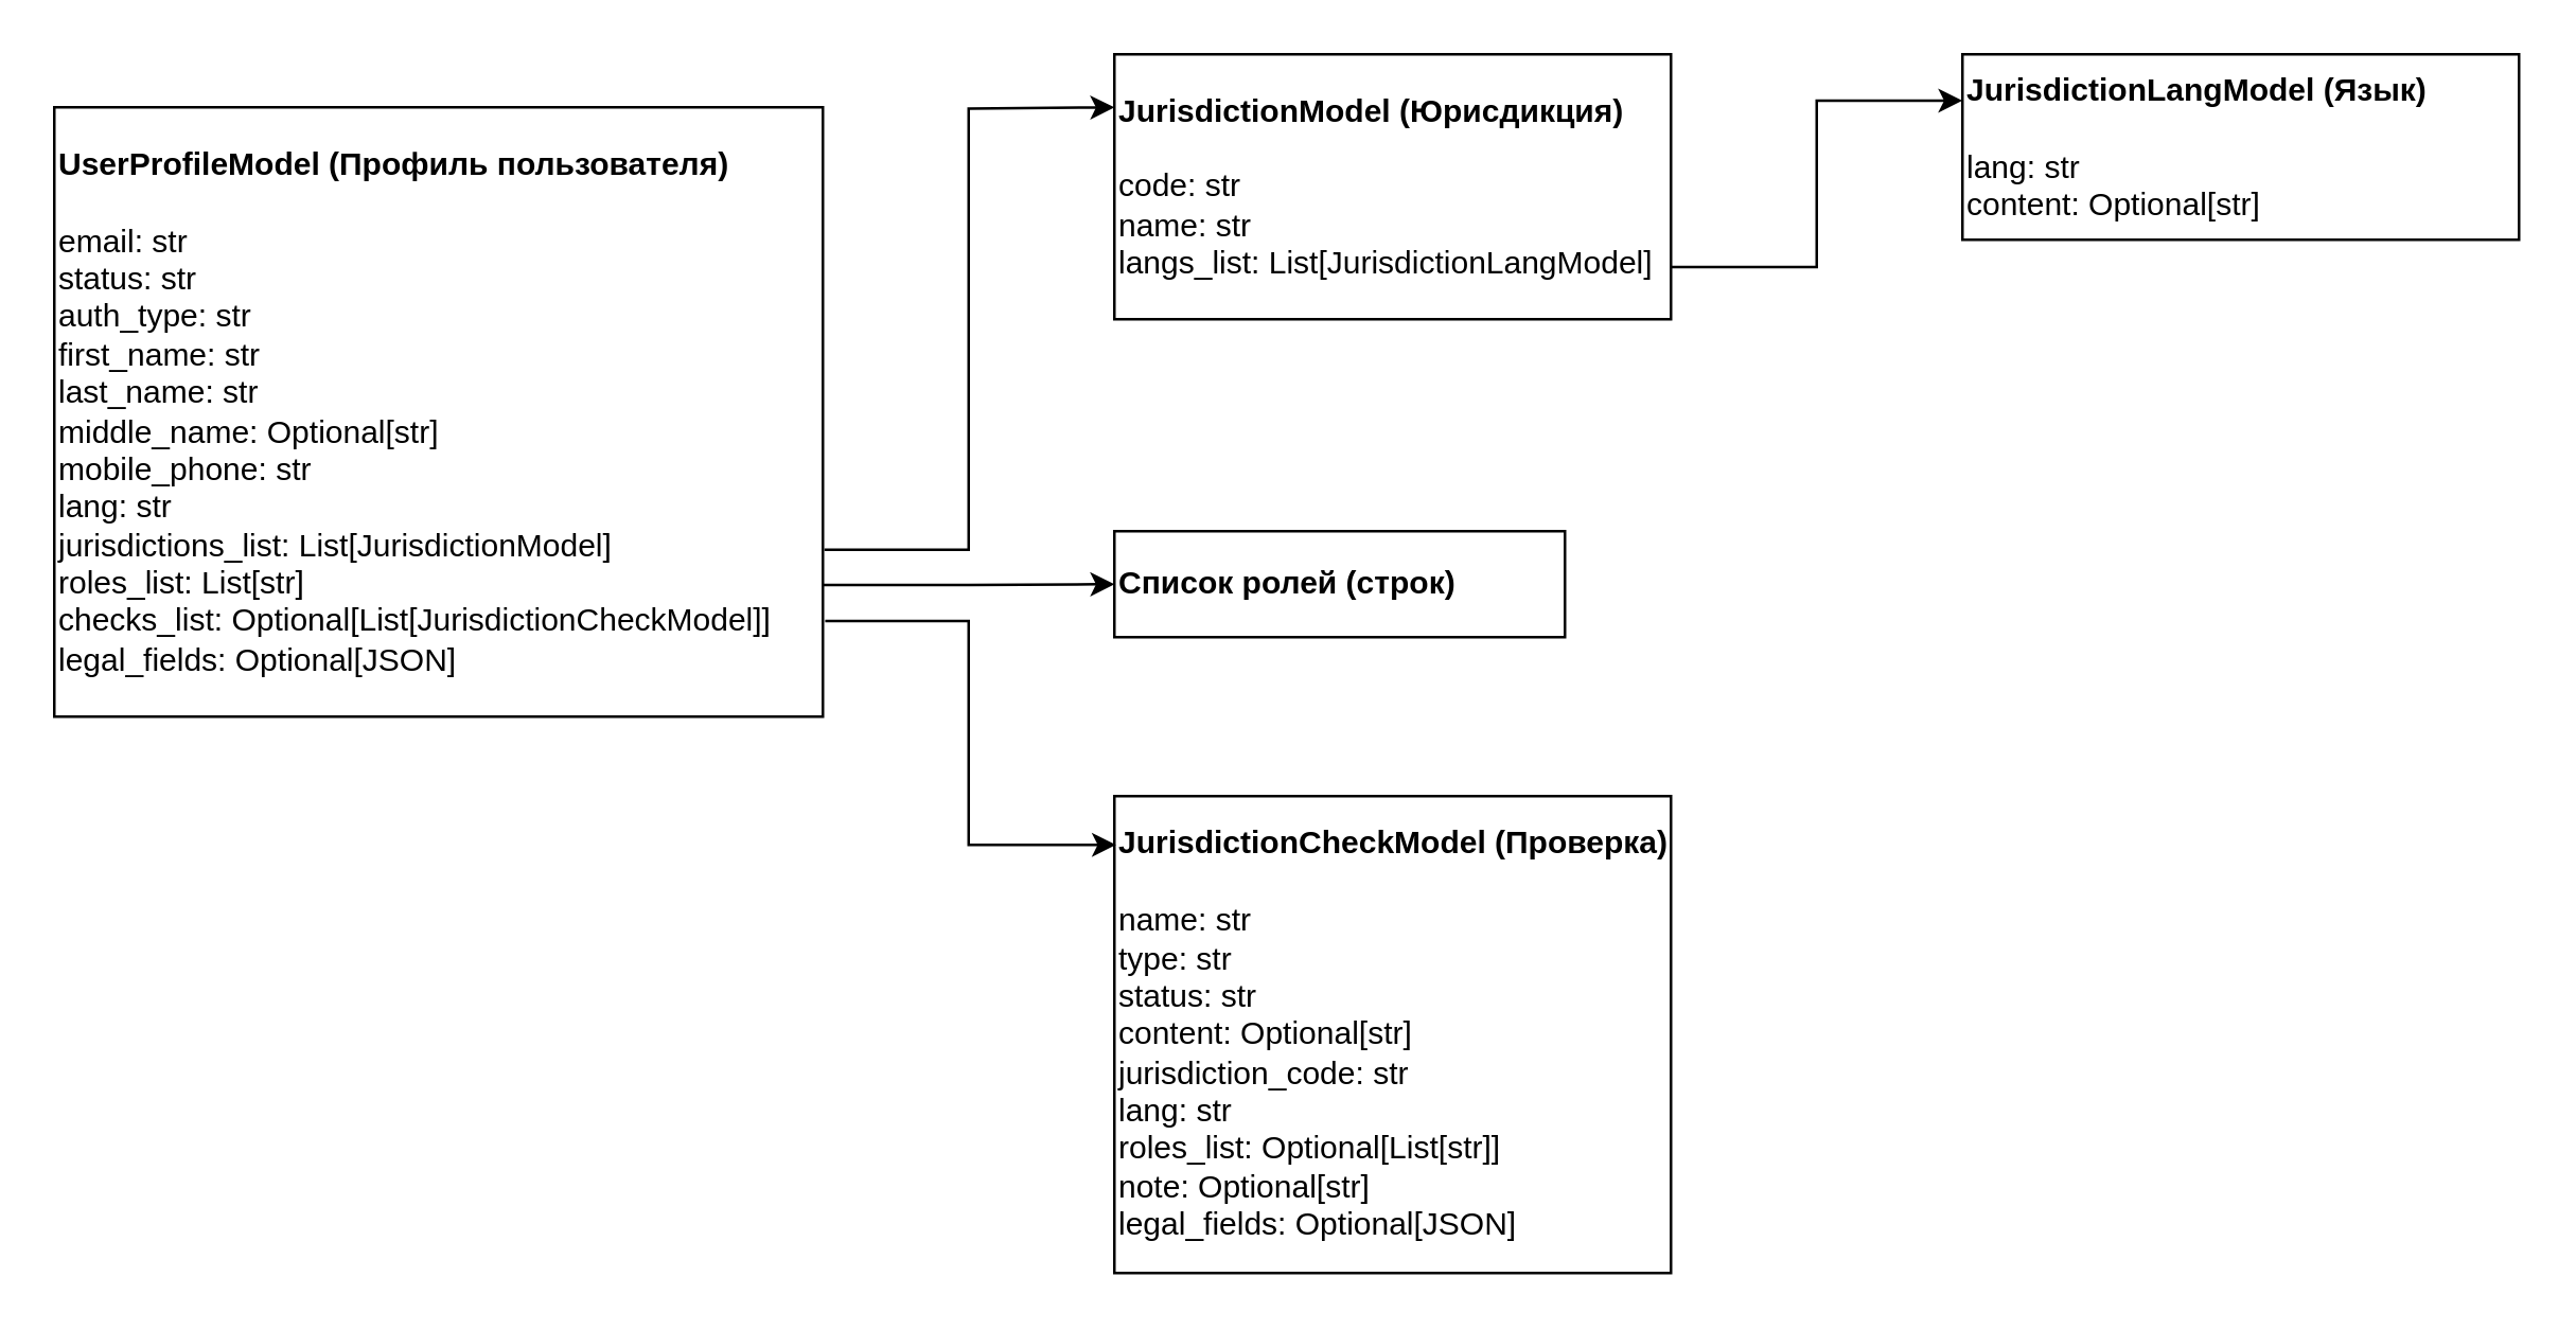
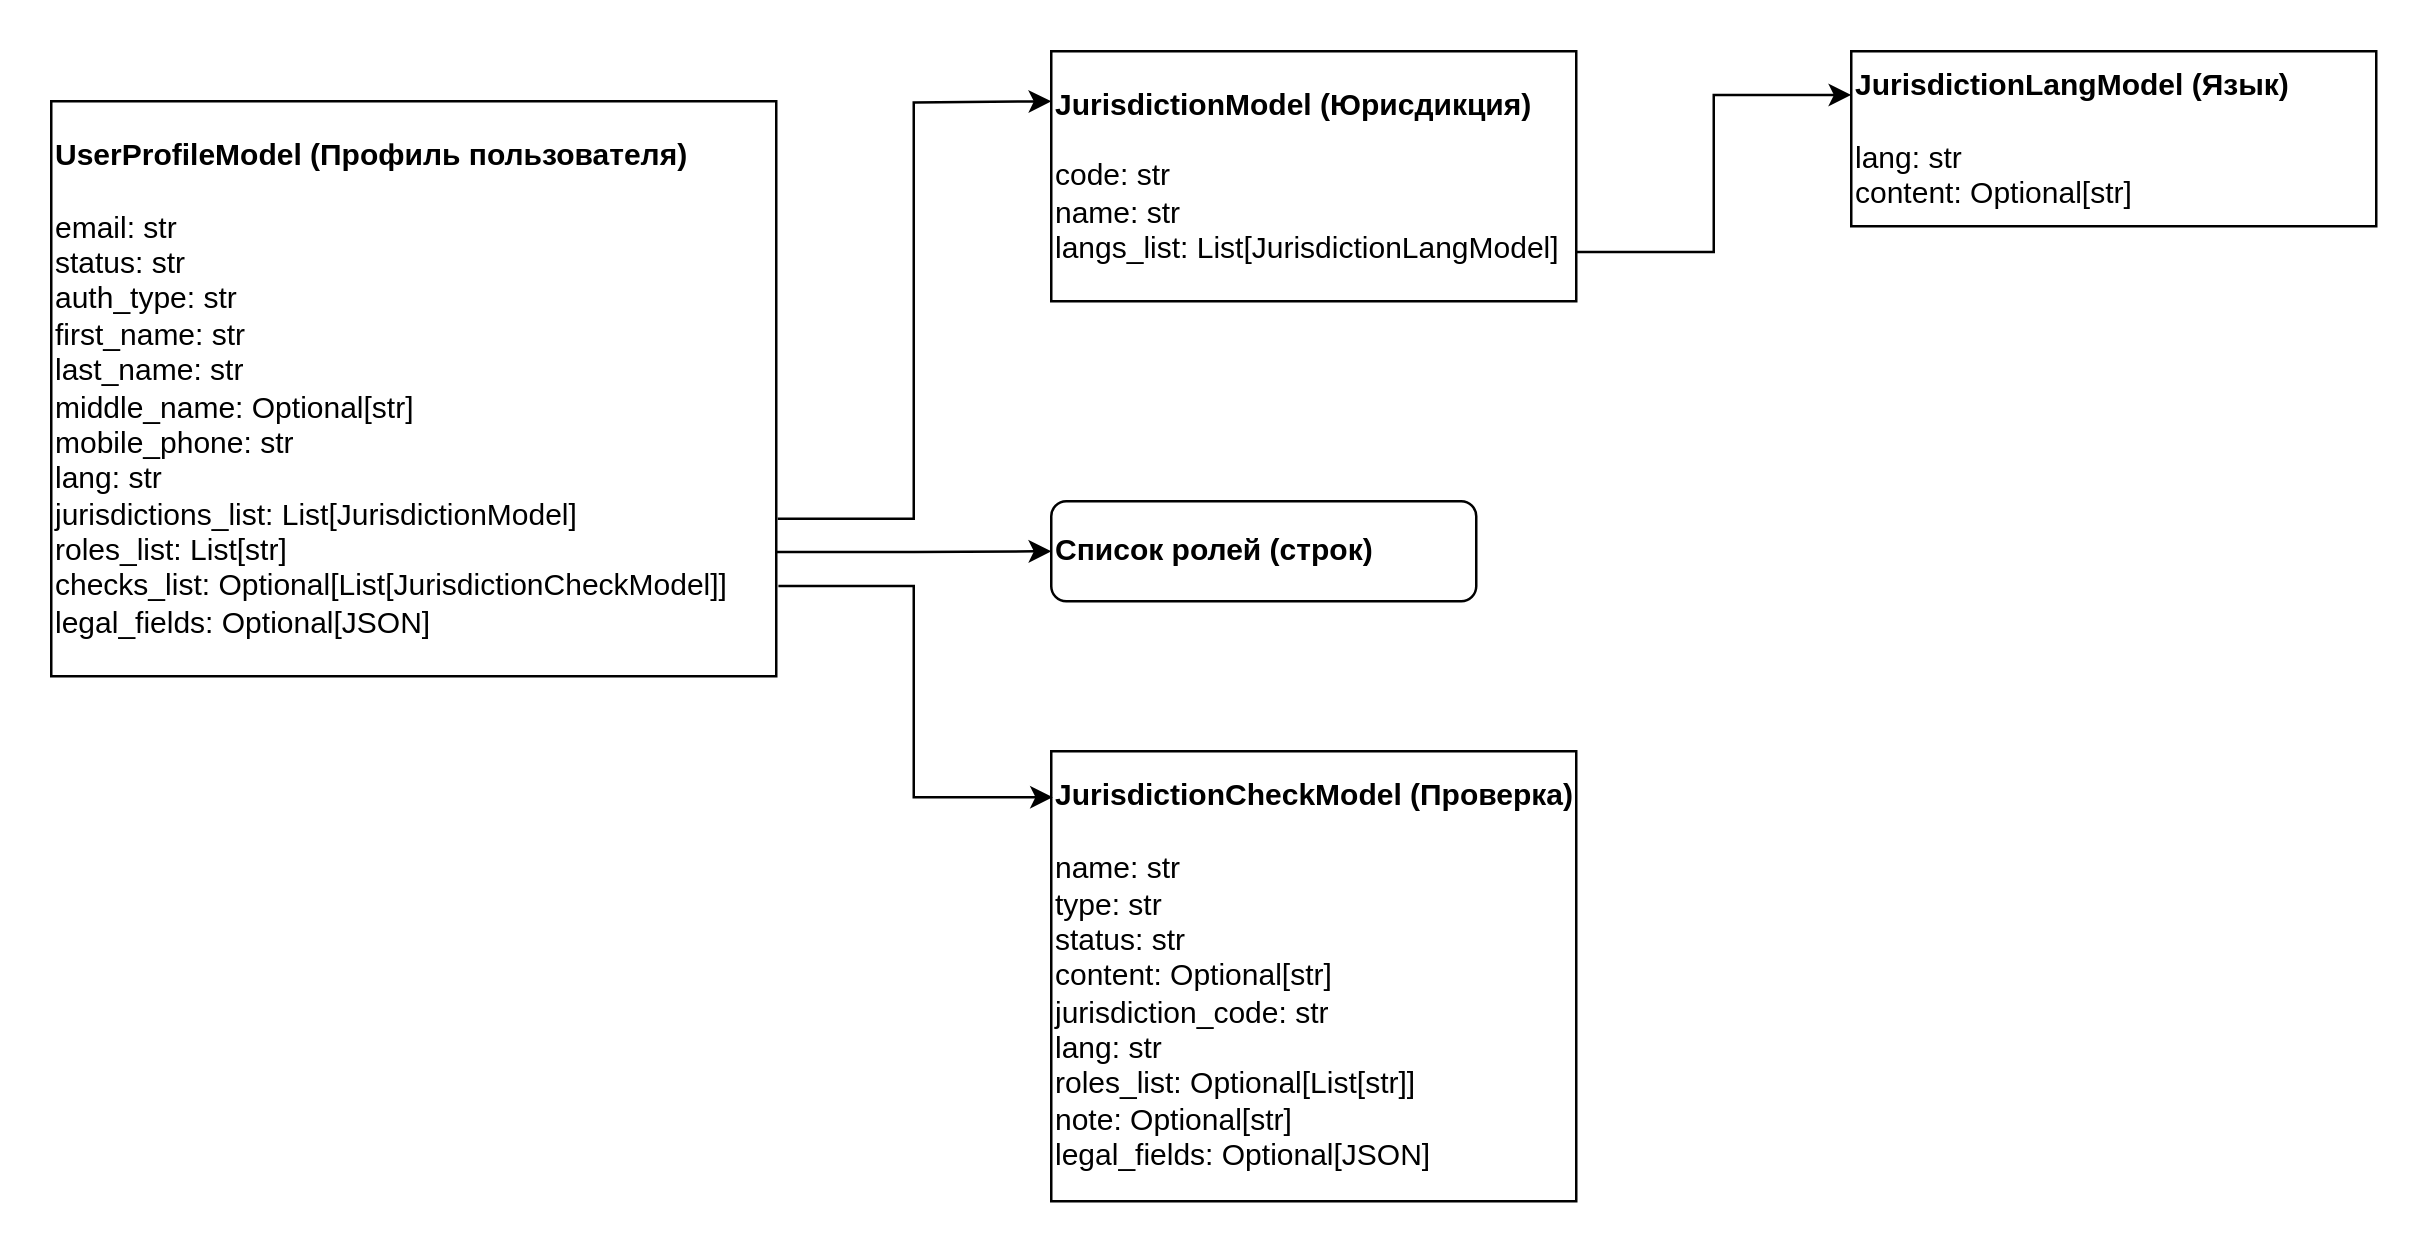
- <mxCell id="8" value="&lt;div&gt;&lt;b&gt;Список ролей (строк)&lt;/b&gt;&lt;/div&gt;" style="rounded=0;whiteSpace=wrap;html=1;align=left;" vertex="1" parent="1"><mxGeometry x="420" y="200" width="170" height="40" as="geometry" /></mxCell>
+ <mxCell id="8" value="&lt;div&gt;&lt;b&gt;Список ролей (строк)&lt;/b&gt;&lt;/div&gt;" style="whiteSpace=wrap;html=1;align=left;rounded=1;" vertex="1" parent="1"><mxGeometry x="420" y="200" width="170" height="40" as="geometry" /></mxCell>
